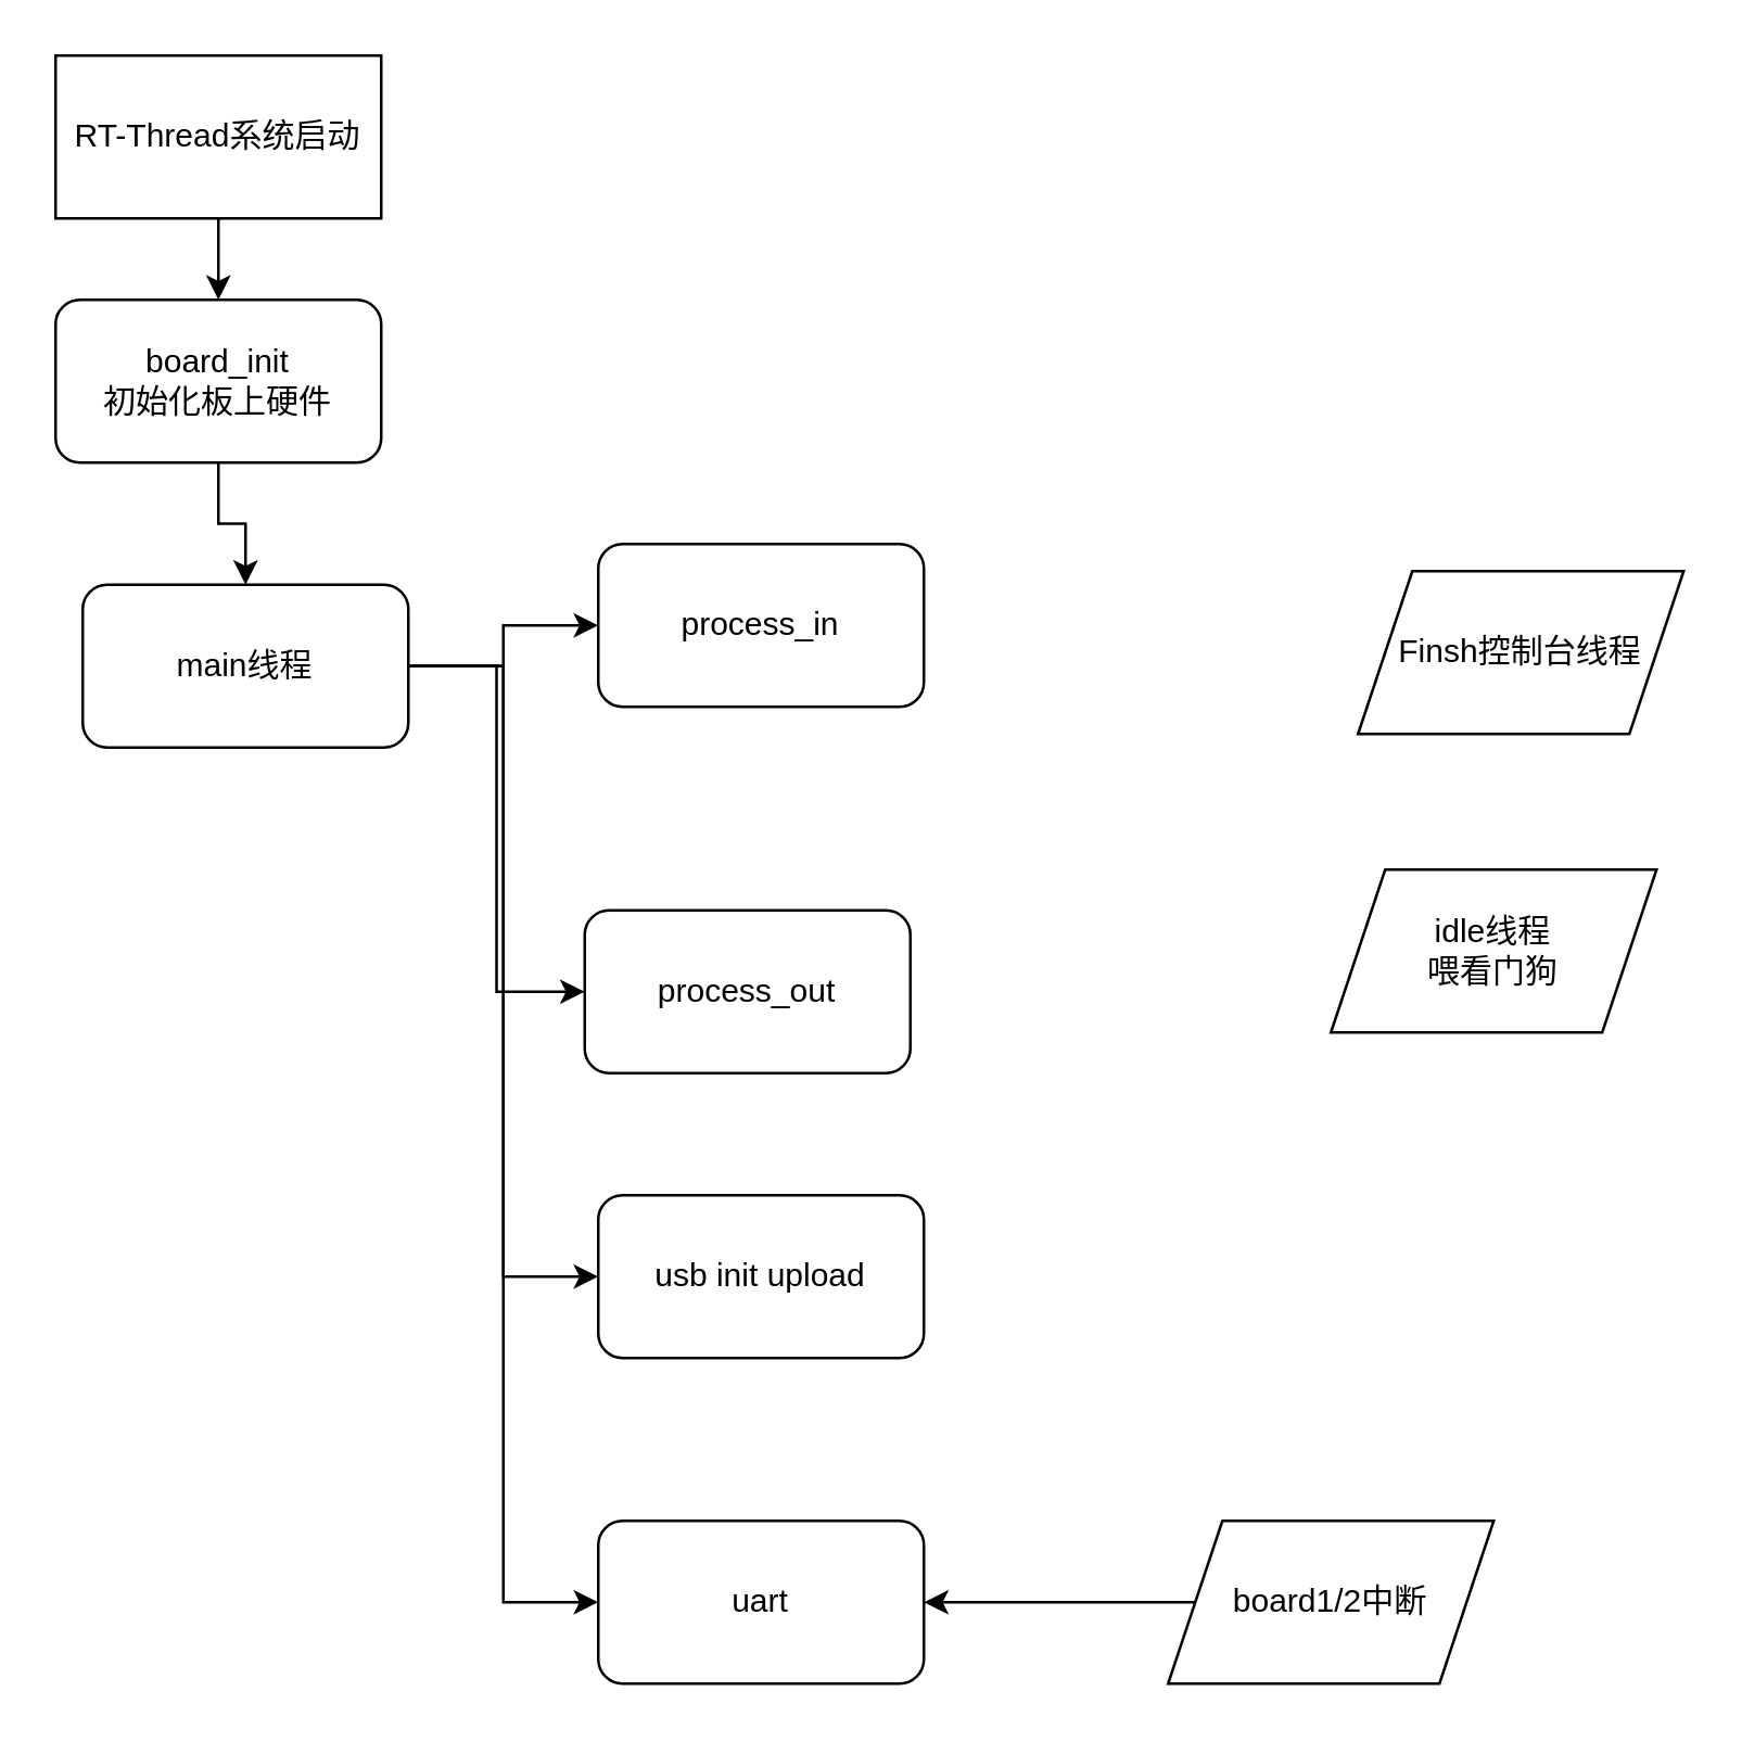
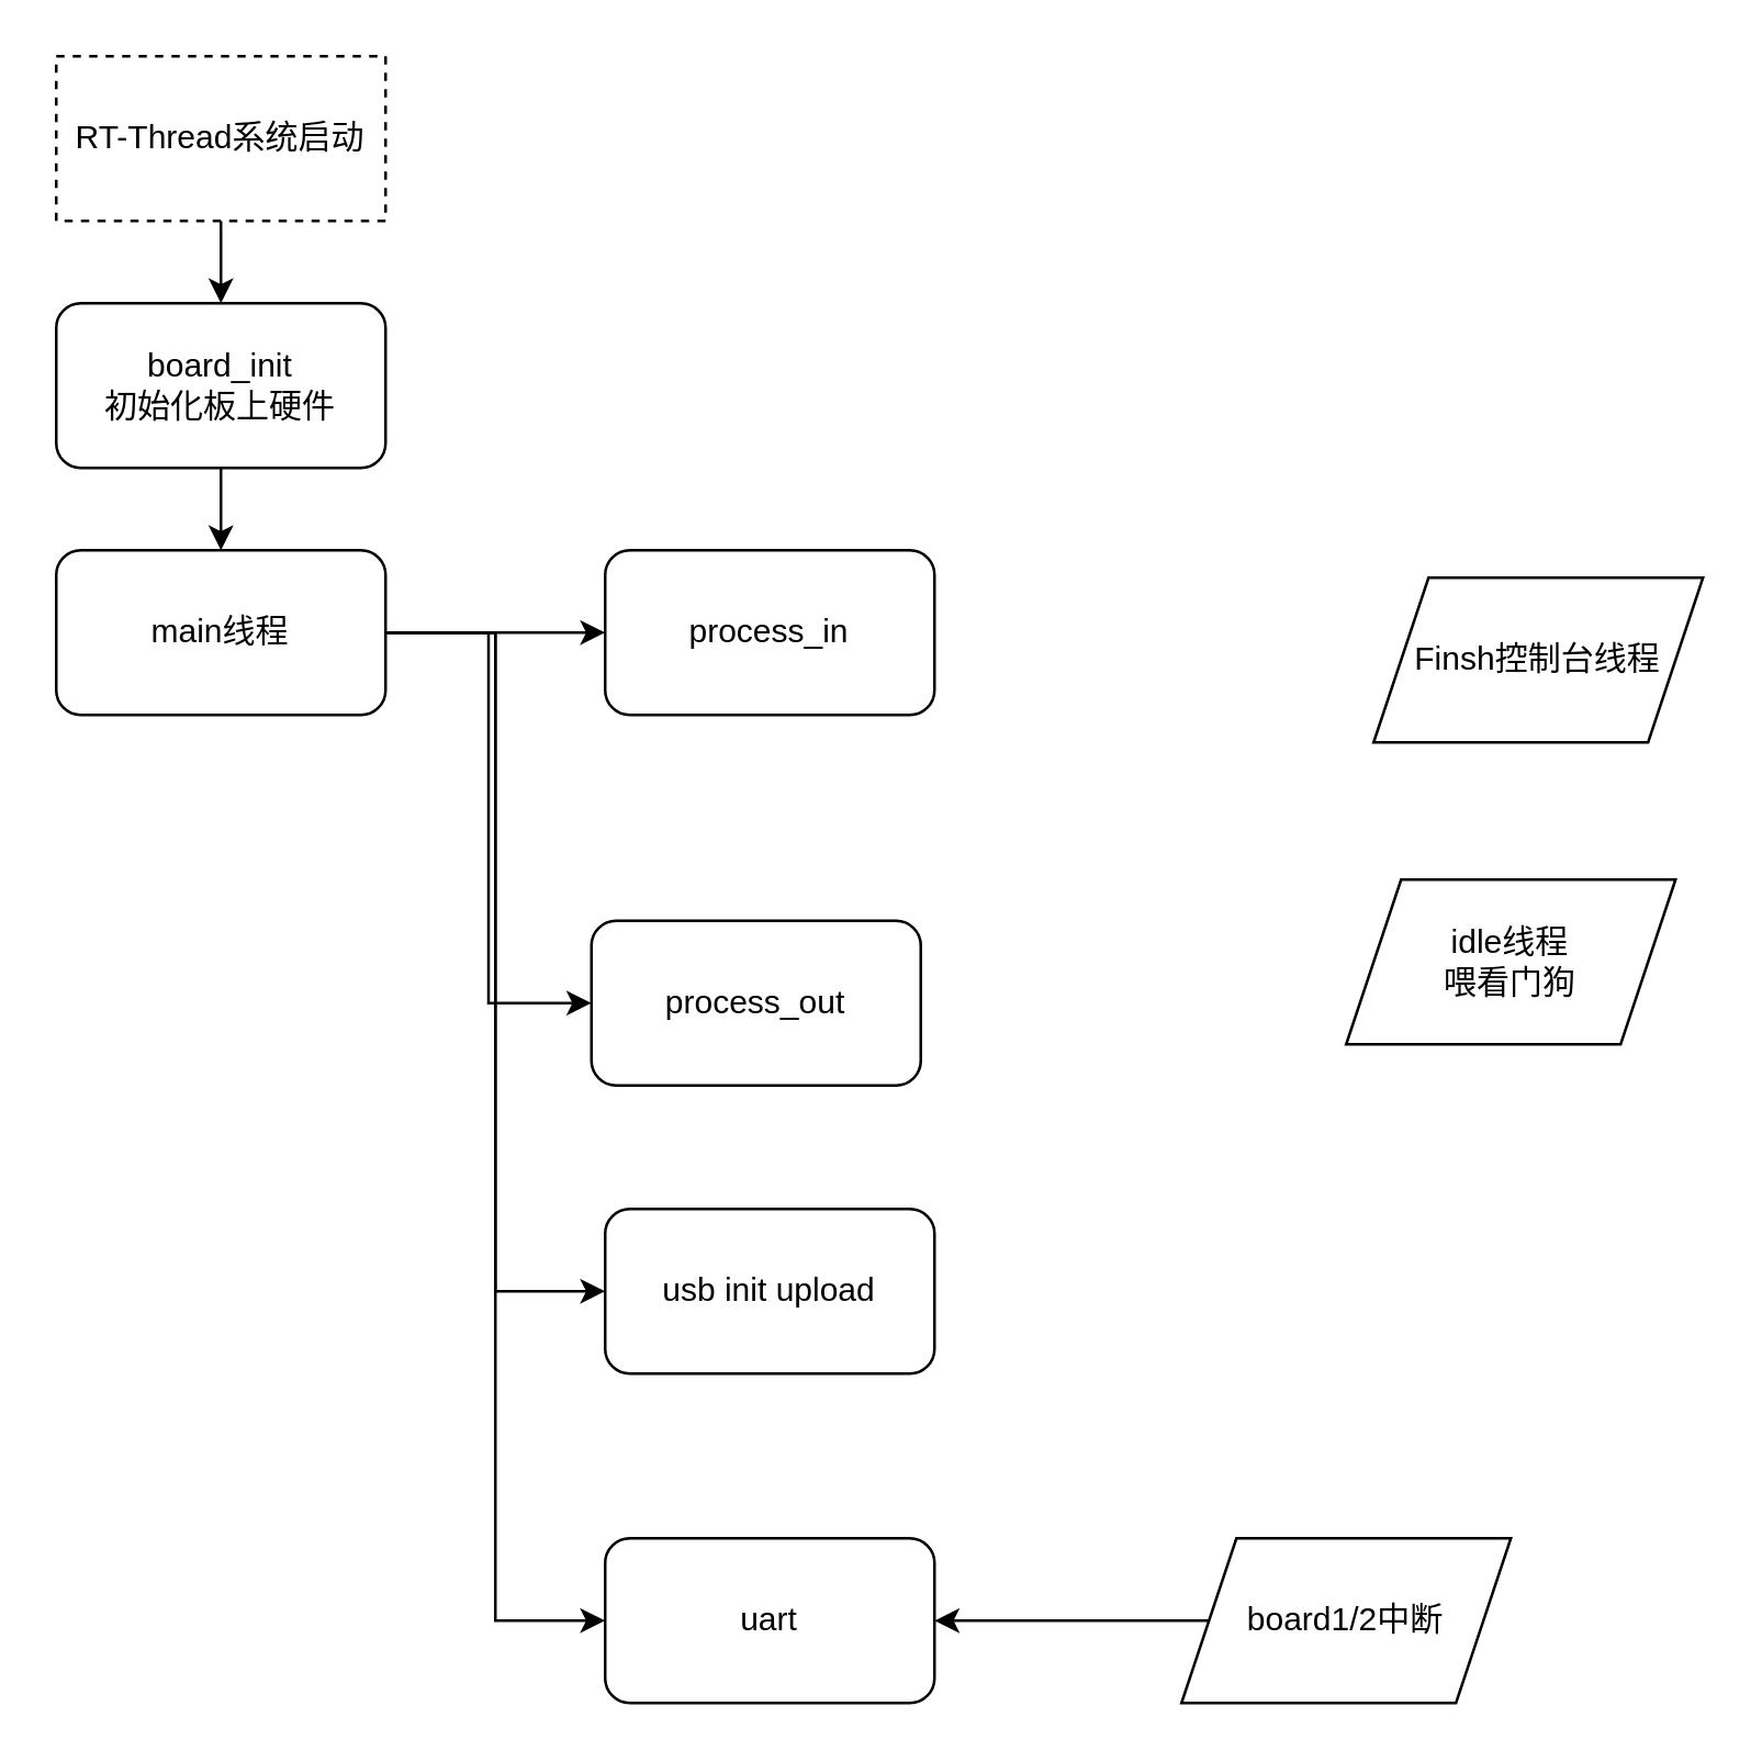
- <mxCell id="3" value="RT-Thread系统启动" style="rounded=0;whiteSpace=wrap;html=1;" vertex="1" parent="1"><mxGeometry x="20" y="20" width="120" height="60" as="geometry" /></mxCell>
+ <mxCell id="3" value="RT-Thread系统启动" style="rounded=0;whiteSpace=wrap;html=1;dashed=1;" vertex="1" parent="1"><mxGeometry x="20" y="20" width="120" height="60" as="geometry" /></mxCell>
- <mxCell id="8" value="main线程" style="rounded=1;whiteSpace=wrap;html=1;" vertex="1" parent="1"><mxGeometry x="30" y="215" width="120" height="60" as="geometry" /></mxCell>
+ <mxCell id="8" value="main线程" style="rounded=1;whiteSpace=wrap;html=1;" vertex="1" parent="1"><mxGeometry x="20" y="200" width="120" height="60" as="geometry" /></mxCell>
